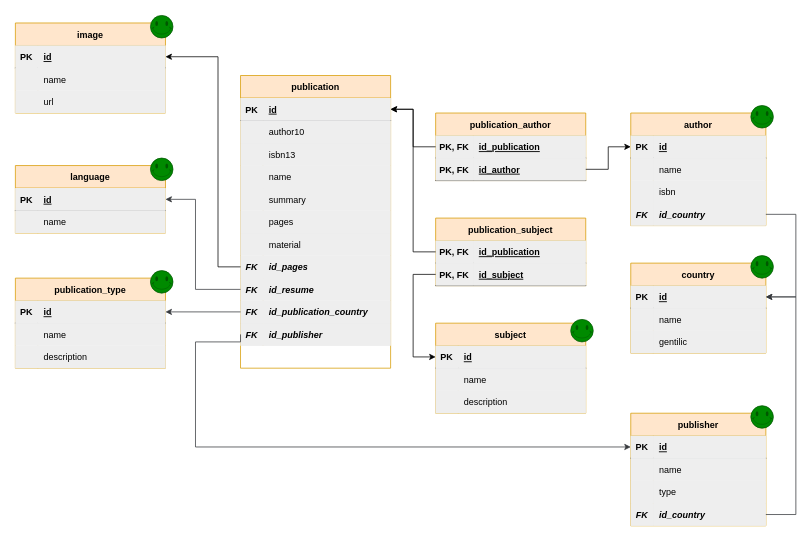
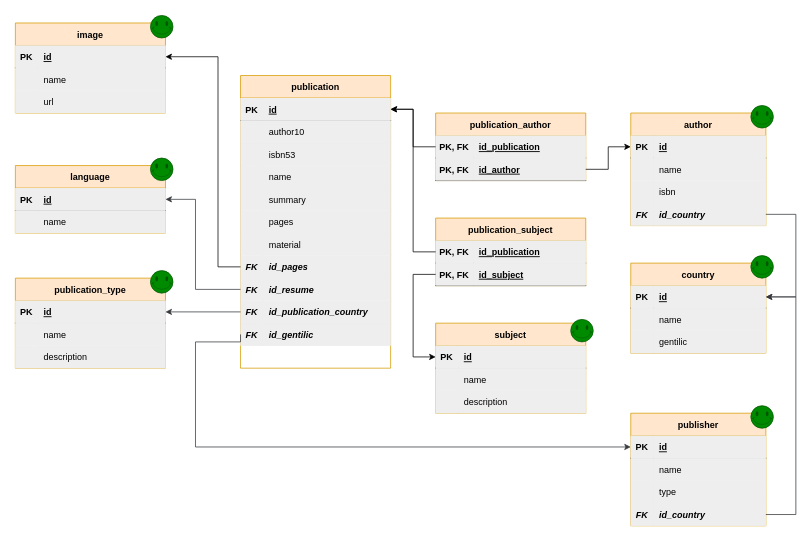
- <mxCell id="76" value="isbn13" style="shape=partialRectangle;connectable=0;top=0;left=0;bottom=0;right=0;align=left;spacingLeft=6;overflow=hidden;shadow=0;fillColor=#eeeeee;swimlaneLine=1;strokeColor=#36393d;" parent="74" vertex="1"><mxGeometry x="30" width="170" height="30" as="geometry"><mxRectangle width="170" height="30" as="alternateBounds" /></mxGeometry></mxCell>
+ <mxCell id="76" value="isbn53" style="shape=partialRectangle;connectable=0;top=0;left=0;bottom=0;right=0;align=left;spacingLeft=6;overflow=hidden;shadow=0;fillColor=#eeeeee;swimlaneLine=1;strokeColor=#36393d;" parent="74" vertex="1"><mxGeometry x="30" width="170" height="30" as="geometry"><mxRectangle width="170" height="30" as="alternateBounds" /></mxGeometry></mxCell>
- <mxCell id="100" value="id_publisher" style="shape=partialRectangle;connectable=0;top=0;left=0;bottom=0;right=0;align=left;spacingLeft=6;overflow=hidden;shadow=0;fillColor=#eeeeee;swimlaneLine=1;strokeColor=#36393d;fontStyle=3" parent="98" vertex="1"><mxGeometry x="30" width="170" height="30" as="geometry"><mxRectangle width="170" height="30" as="alternateBounds" /></mxGeometry></mxCell>
+ <mxCell id="100" value="id_gentilic" style="shape=partialRectangle;connectable=0;top=0;left=0;bottom=0;right=0;align=left;spacingLeft=6;overflow=hidden;shadow=0;fillColor=#eeeeee;swimlaneLine=1;strokeColor=#36393d;fontStyle=3" parent="98" vertex="1"><mxGeometry x="30" width="170" height="30" as="geometry"><mxRectangle width="170" height="30" as="alternateBounds" /></mxGeometry></mxCell>
